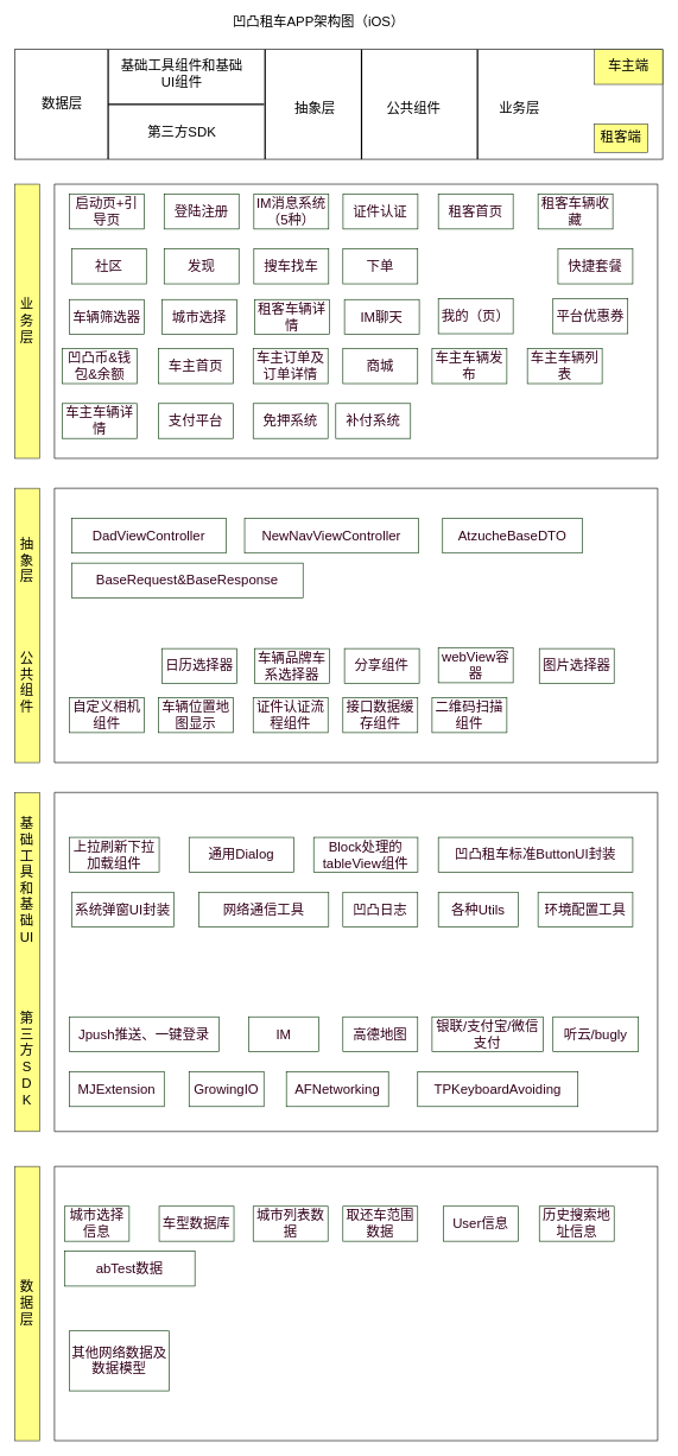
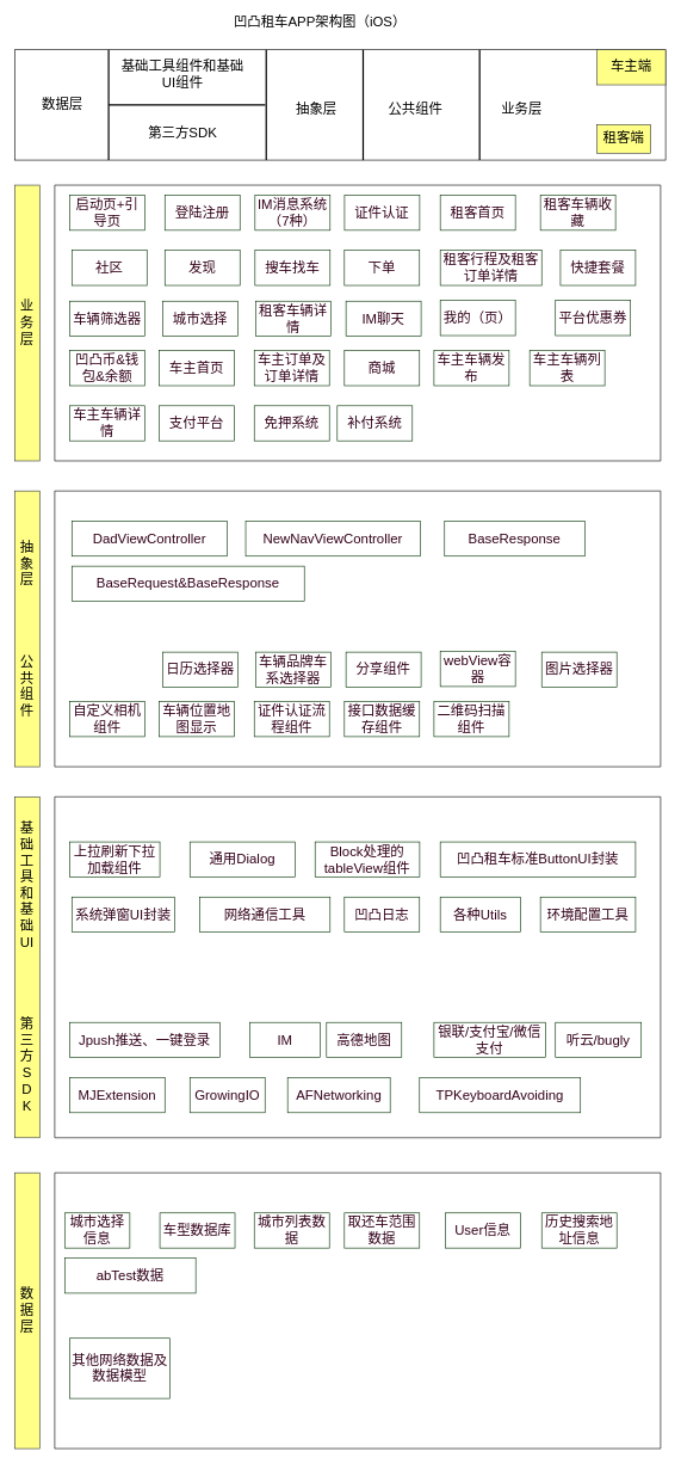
- <mxCell id="24" value="&lt;font color=&quot;#33001a&quot;&gt;&lt;span&gt;IM消息系统（5种）&lt;/span&gt;&lt;/font&gt;" style="text;html=1;align=center;verticalAlign=middle;whiteSpace=wrap;rounded=0;sketch=0;fontSize=19;fontColor=#ffffff;strokeColor=#003300;" vertex="1" parent="1"><mxGeometry x="356" y="272" width="105" height="49" as="geometry" /></mxCell>
+ <mxCell id="24" value="&lt;font color=&quot;#33001a&quot;&gt;&lt;span&gt;IM消息系统（7种）&lt;/span&gt;&lt;/font&gt;" style="text;html=1;align=center;verticalAlign=middle;whiteSpace=wrap;rounded=0;sketch=0;fontSize=19;fontColor=#ffffff;strokeColor=#003300;" vertex="1" parent="1"><mxGeometry x="356" y="272" width="105" height="49" as="geometry" /></mxCell>
+ <mxCell id="47" value="&lt;font color=&quot;#33001a&quot;&gt;&lt;span&gt;租客行程及租客订单详情&lt;/span&gt;&lt;/font&gt;" style="text;html=1;align=center;verticalAlign=middle;whiteSpace=wrap;rounded=0;sketch=0;fontSize=19;fontColor=#ffffff;strokeColor=#003300;" vertex="1" parent="1"><mxGeometry x="615" y="349" width="141.8" height="49" as="geometry" /></mxCell>
- <mxCell id="34" value="&lt;font color=&quot;#33001a&quot;&gt;&lt;span&gt;凹凸币&amp;amp;钱包&amp;amp;余额&lt;/span&gt;&lt;/font&gt;" style="text;html=1;align=center;verticalAlign=middle;whiteSpace=wrap;rounded=0;sketch=0;fontSize=19;fontColor=#ffffff;strokeColor=#003300;" vertex="1" parent="1"><mxGeometry x="87" y="489" width="105" height="49" as="geometry" /></mxCell>
+ <mxCell id="34" value="&lt;font color=&quot;#33001a&quot;&gt;&lt;span&gt;凹凸币&amp;amp;钱包&amp;amp;余额&lt;/span&gt;&lt;/font&gt;" style="text;html=1;align=center;verticalAlign=middle;whiteSpace=wrap;rounded=0;sketch=0;fontSize=19;fontColor=#ffffff;strokeColor=#003300;" vertex="1" parent="1"><mxGeometry x="97" y="489" width="105" height="49" as="geometry" /></mxCell>
- <mxCell id="40" value="&lt;font color=&quot;#33001a&quot;&gt;&lt;span&gt;车主车辆详情&lt;/span&gt;&lt;/font&gt;" style="text;html=1;align=center;verticalAlign=middle;whiteSpace=wrap;rounded=0;sketch=0;fontSize=19;fontColor=#ffffff;strokeColor=#003300;" vertex="1" parent="1"><mxGeometry x="87" y="566" width="105" height="49" as="geometry" /></mxCell>
+ <mxCell id="40" value="&lt;font color=&quot;#33001a&quot;&gt;&lt;span&gt;车主车辆详情&lt;/span&gt;&lt;/font&gt;" style="text;html=1;align=center;verticalAlign=middle;whiteSpace=wrap;rounded=0;sketch=0;fontSize=19;fontColor=#ffffff;strokeColor=#003300;" vertex="1" parent="1"><mxGeometry x="97" y="566" width="105" height="49" as="geometry" /></mxCell>
- <mxCell id="54" value="&lt;font color=&quot;#33001a&quot;&gt;&lt;span&gt;AtzucheBaseDTO&lt;/span&gt;&lt;/font&gt;" style="text;html=1;align=center;verticalAlign=middle;whiteSpace=wrap;rounded=0;sketch=0;fontSize=19;fontColor=#ffffff;strokeColor=#003300;" vertex="1" parent="1"><mxGeometry x="621" y="727" width="196" height="49" as="geometry" /></mxCell>
+ <mxCell id="54" value="&lt;font color=&quot;#33001a&quot;&gt;&lt;span&gt;BaseResponse&lt;/span&gt;&lt;/font&gt;" style="text;html=1;align=center;verticalAlign=middle;whiteSpace=wrap;rounded=0;sketch=0;fontSize=19;fontColor=#ffffff;strokeColor=#003300;" vertex="1" parent="1"><mxGeometry x="621" y="727" width="196" height="49" as="geometry" /></mxCell>
- <mxCell id="76" value="&lt;font color=&quot;#33001a&quot;&gt;&lt;span&gt;高德地图&lt;/span&gt;&lt;/font&gt;" style="text;html=1;align=center;verticalAlign=middle;whiteSpace=wrap;rounded=0;sketch=0;fontSize=19;fontColor=#ffffff;strokeColor=#003300;" vertex="1" parent="1"><mxGeometry x="481" y="1427" width="105" height="49" as="geometry" /></mxCell>
+ <mxCell id="76" value="&lt;font color=&quot;#33001a&quot;&gt;&lt;span&gt;高德地图&lt;/span&gt;&lt;/font&gt;" style="text;html=1;align=center;verticalAlign=middle;whiteSpace=wrap;rounded=0;sketch=0;fontSize=19;fontColor=#ffffff;strokeColor=#003300;" vertex="1" parent="1"><mxGeometry x="456" y="1427" width="105" height="49" as="geometry" /></mxCell>
